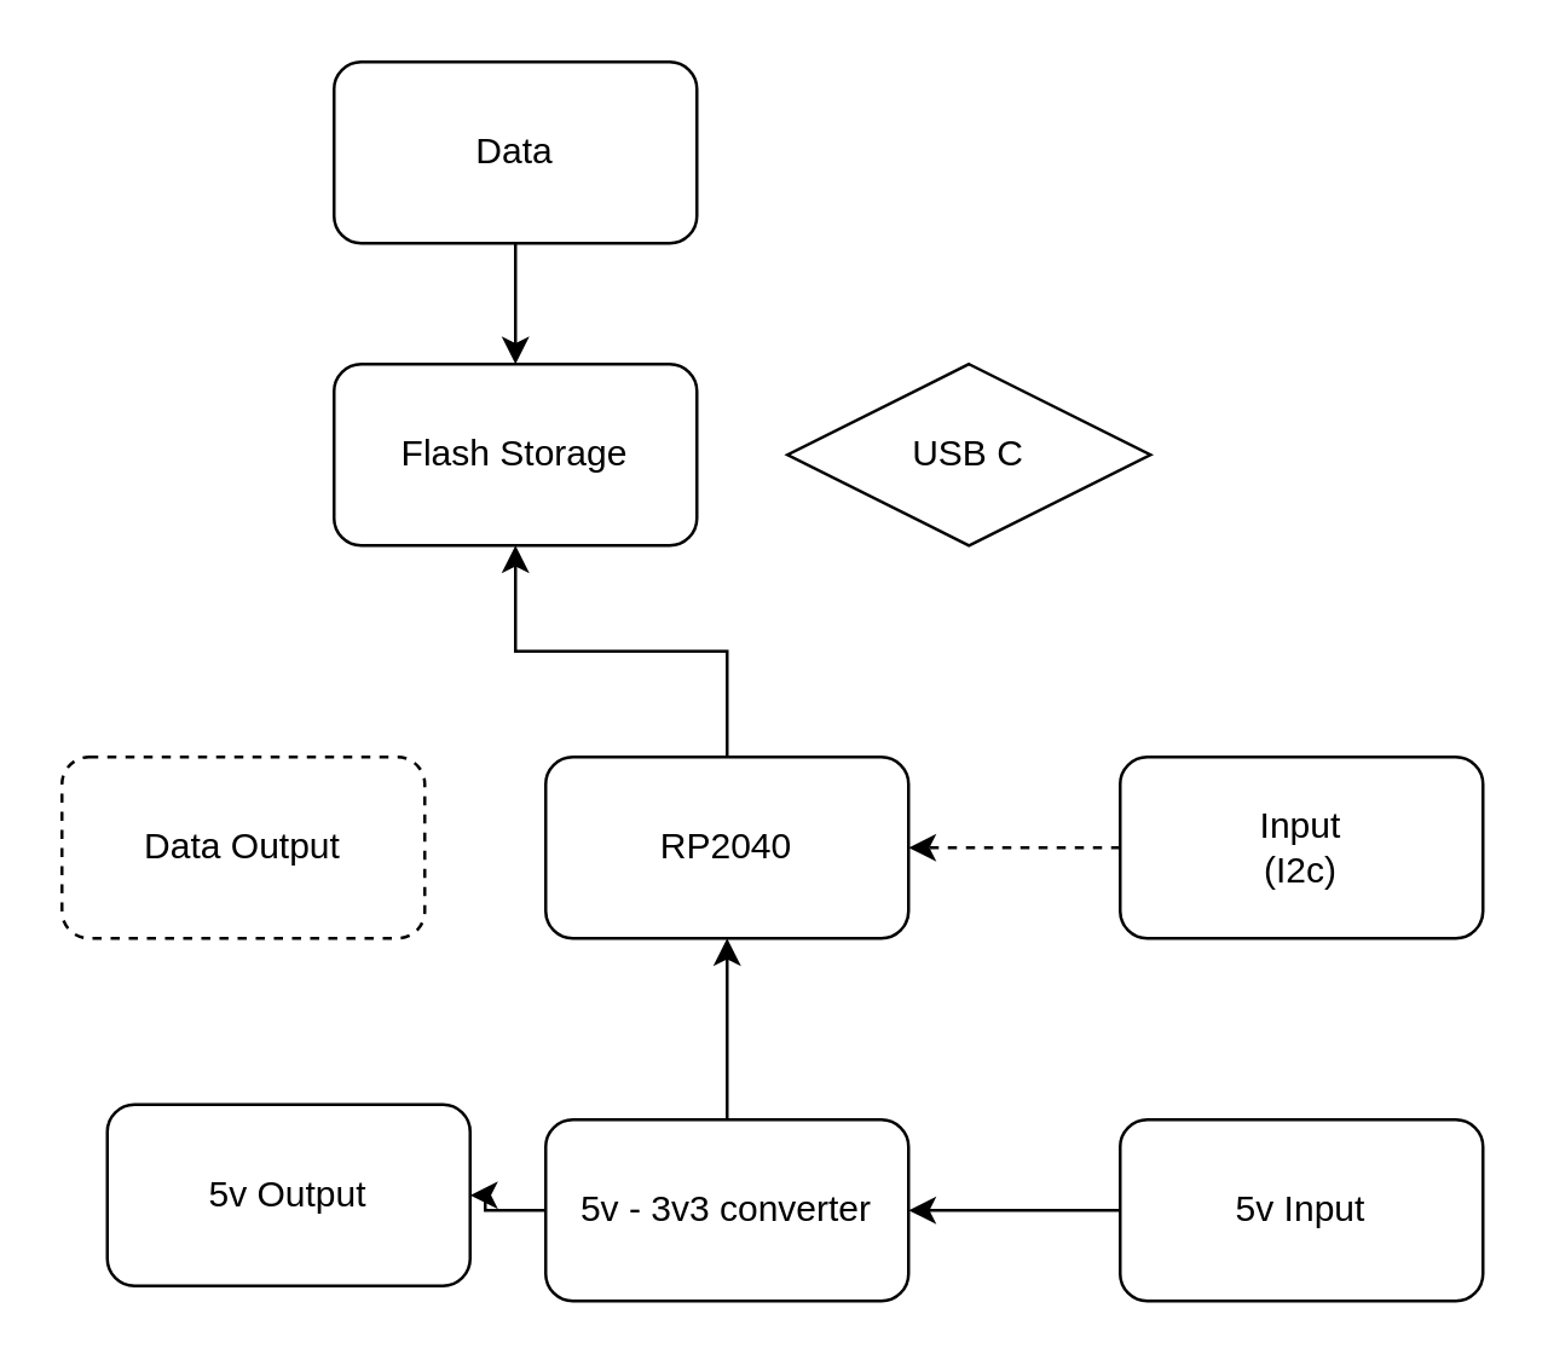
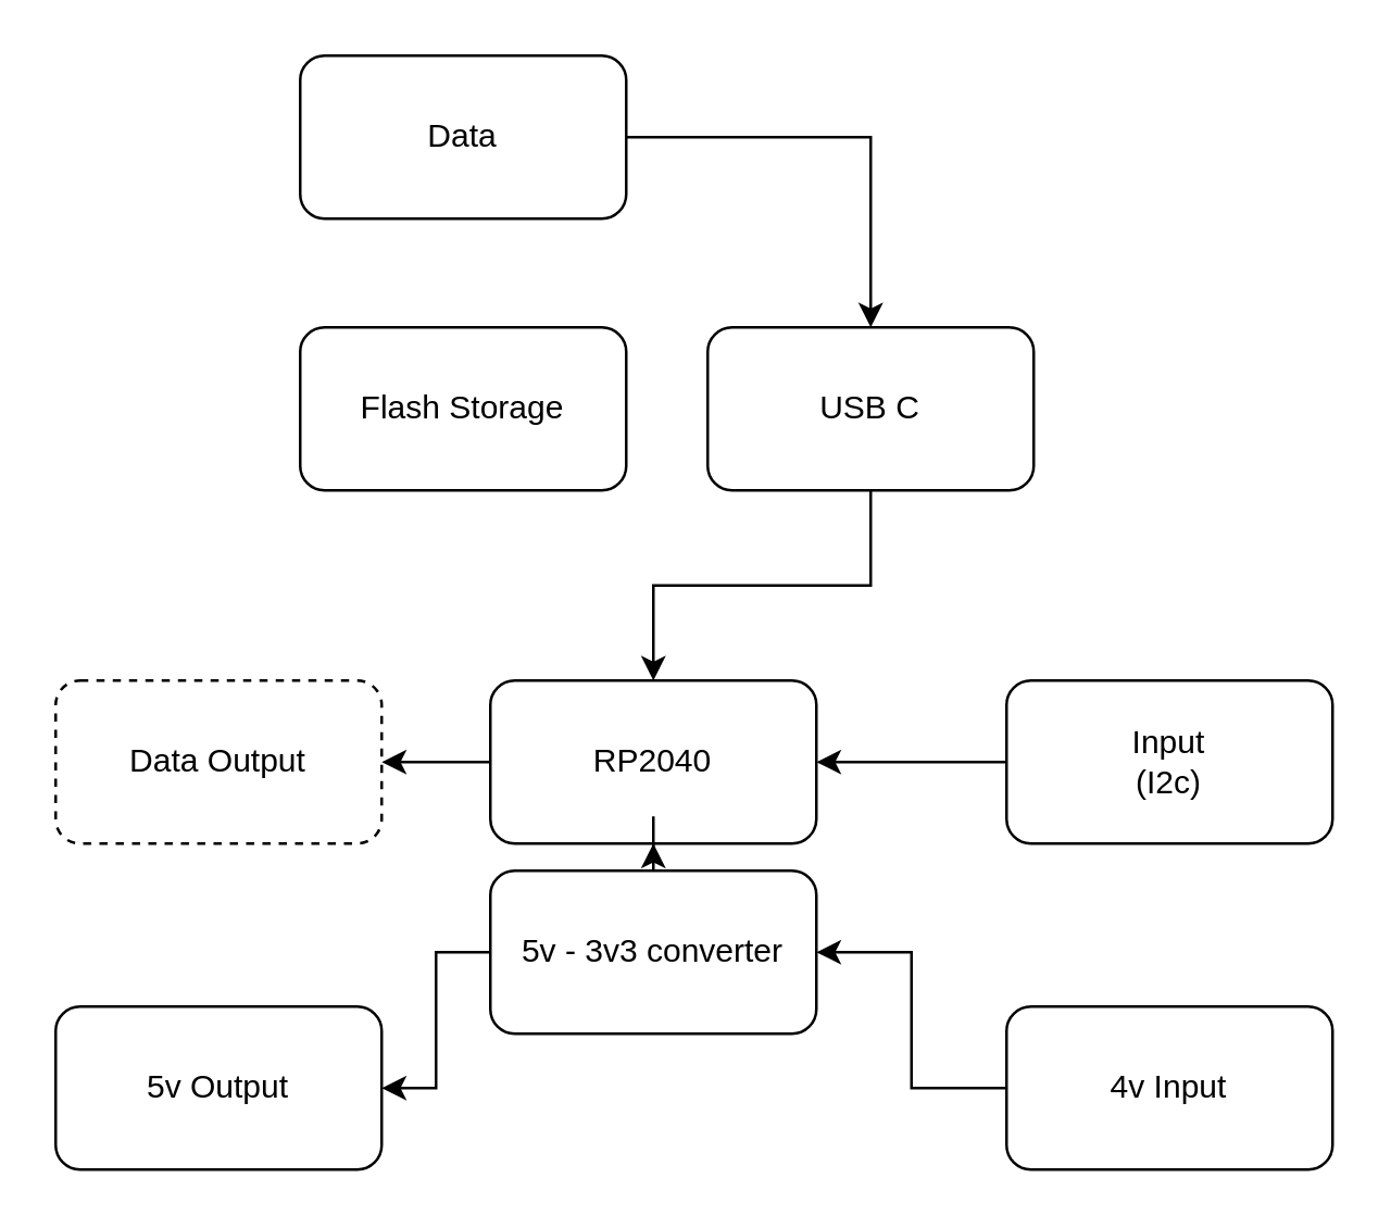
- <mxCell id="14" value="" style="edgeStyle=orthogonalEdgeStyle;rounded=0;orthogonalLoop=1;jettySize=auto;html=1;" edge="1" parent="1" source="15" target="13"><mxGeometry relative="1" as="geometry" /></mxCell>
+ <mxCell id="14" value="" style="edgeStyle=orthogonalEdgeStyle;rounded=0;orthogonalLoop=1;jettySize=auto;html=1;" edge="1" parent="1" source="15" target="5"><mxGeometry relative="1" as="geometry" /></mxCell>
- <mxCell id="5" value="USB C" style="rhombus;whiteSpace=wrap;html=1;" vertex="1" parent="1"><mxGeometry x="260" y="120" width="120" height="60" as="geometry" /></mxCell>
+ <mxCell id="5" value="USB C" style="rounded=1;whiteSpace=wrap;html=1;" vertex="1" parent="1"><mxGeometry x="260" y="120" width="120" height="60" as="geometry" /></mxCell>
- <mxCell id="2" value="" style="edgeStyle=orthogonalEdgeStyle;rounded=0;orthogonalLoop=1;jettySize=auto;html=1;" edge="1" parent="1" source="3" target="13"><mxGeometry relative="1" as="geometry" /></mxCell>
+ <mxCell id="2" value="" style="edgeStyle=orthogonalEdgeStyle;rounded=0;orthogonalLoop=1;jettySize=auto;html=1;" edge="1" parent="1" source="3" target="16"><mxGeometry relative="1" as="geometry" /></mxCell>
+ <mxCell id="4" value="" style="edgeStyle=orthogonalEdgeStyle;rounded=0;orthogonalLoop=1;jettySize=auto;html=1;" edge="1" parent="1" source="5" target="3"><mxGeometry relative="1" as="geometry" /></mxCell>
- <mxCell id="6" value="" style="edgeStyle=orthogonalEdgeStyle;rounded=0;orthogonalLoop=1;jettySize=auto;html=1;dashed=1;" edge="1" parent="1" source="7" target="3"><mxGeometry relative="1" as="geometry" /></mxCell>
+ <mxCell id="6" value="" style="edgeStyle=orthogonalEdgeStyle;rounded=0;orthogonalLoop=1;jettySize=auto;html=1;" edge="1" parent="1" source="7" target="3"><mxGeometry relative="1" as="geometry" /></mxCell>
- <mxCell id="17" value="5v Output" style="rounded=1;whiteSpace=wrap;html=1;" vertex="1" parent="1"><mxGeometry x="35" y="365" width="120" height="60" as="geometry" /></mxCell>
+ <mxCell id="17" value="5v Output" style="rounded=1;whiteSpace=wrap;html=1;" vertex="1" parent="1"><mxGeometry x="20" y="370" width="120" height="60" as="geometry" /></mxCell>
- <mxCell id="10" value="5v - 3v3 converter" style="rounded=1;whiteSpace=wrap;html=1;" vertex="1" parent="1"><mxGeometry x="180" y="370" width="120" height="60" as="geometry" /></mxCell>
+ <mxCell id="10" value="5v - 3v3 converter" style="rounded=1;whiteSpace=wrap;html=1;" vertex="1" parent="1"><mxGeometry x="180" y="320" width="120" height="60" as="geometry" /></mxCell>
- <mxCell id="12" value="5v Input" style="rounded=1;whiteSpace=wrap;html=1;" vertex="1" parent="1"><mxGeometry x="370" y="370" width="120" height="60" as="geometry" /></mxCell>
+ <mxCell id="12" value="4v Input" style="rounded=1;whiteSpace=wrap;html=1;" vertex="1" parent="1"><mxGeometry x="370" y="370" width="120" height="60" as="geometry" /></mxCell>
